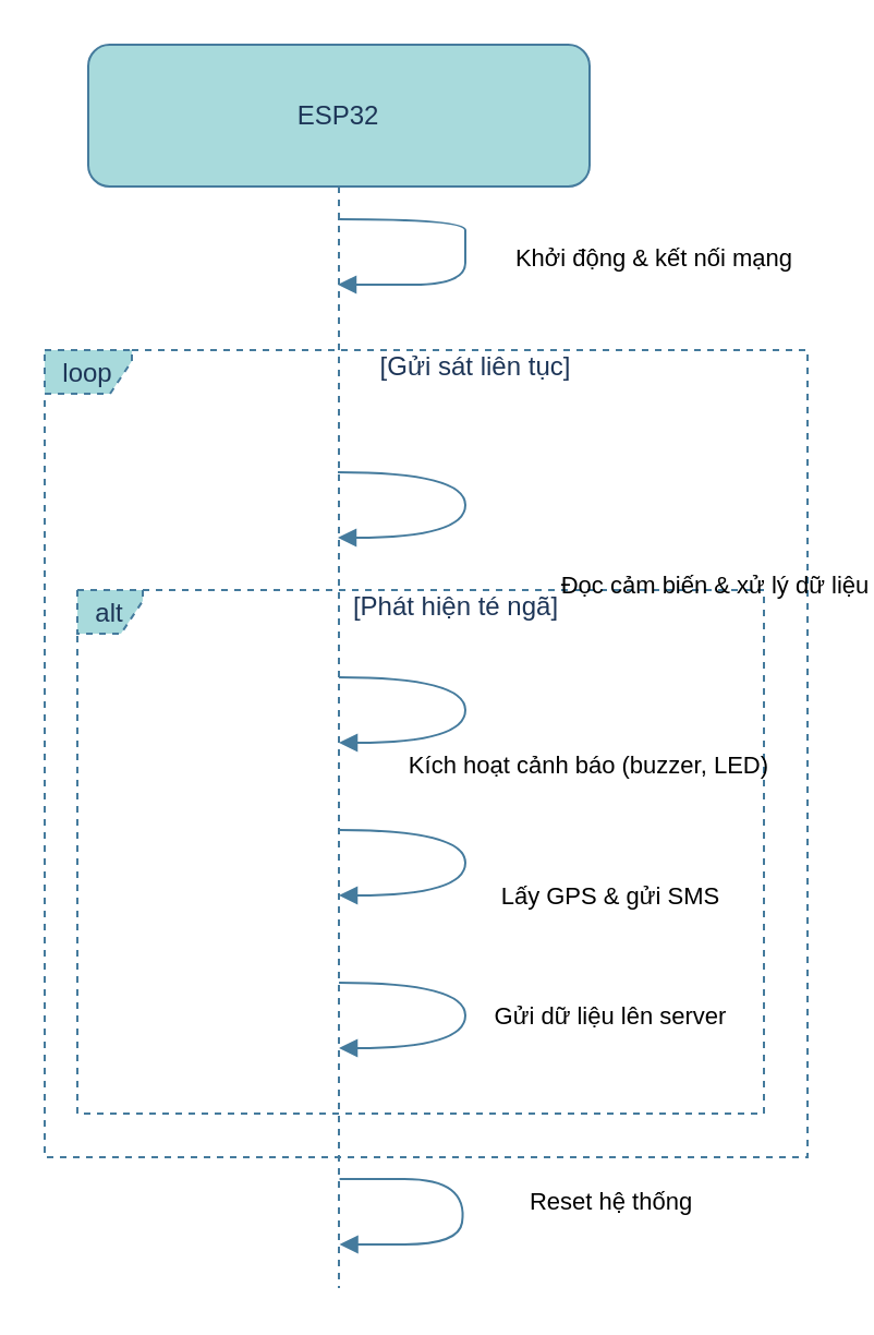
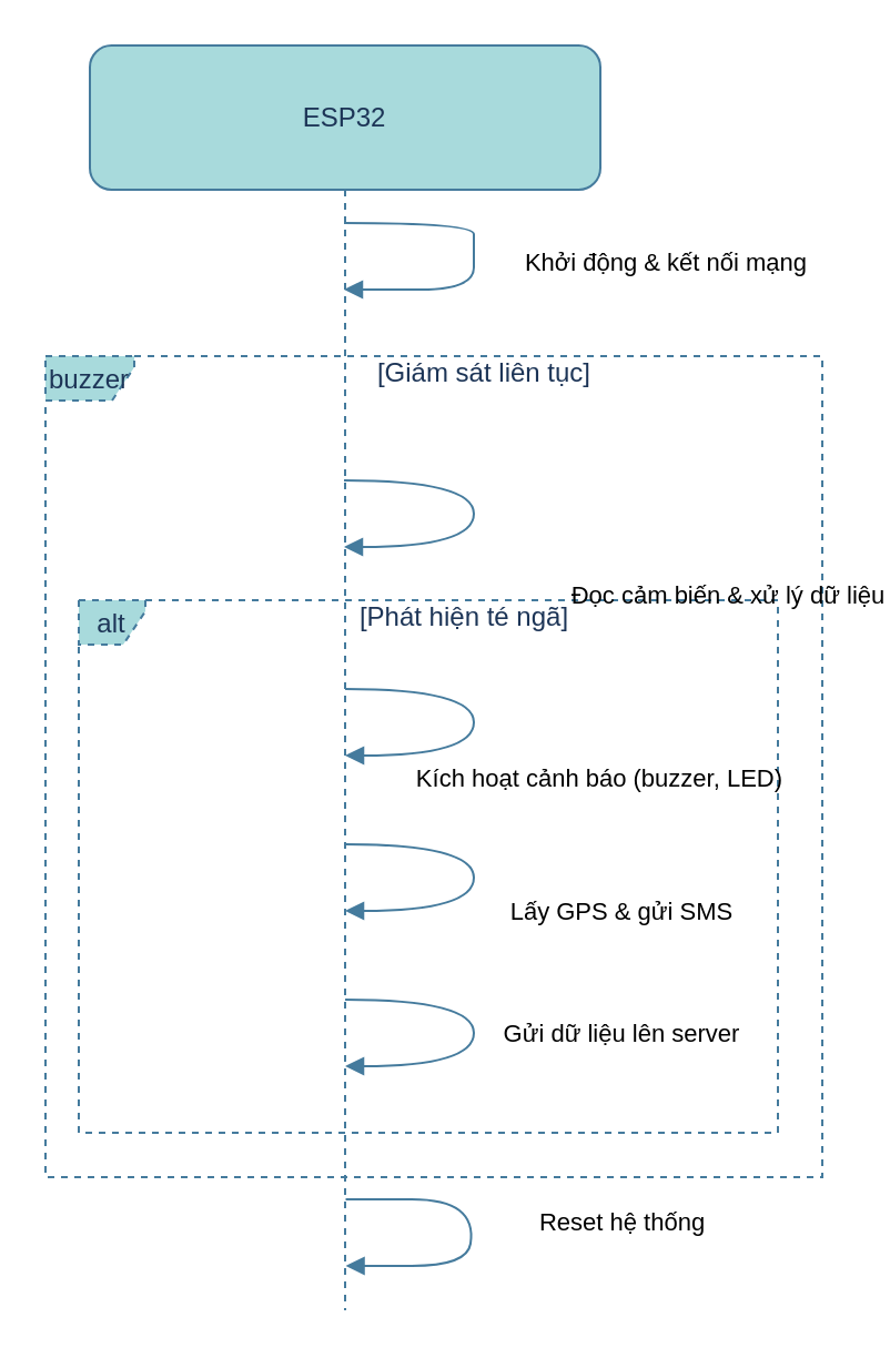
- <mxCell id="6" value="[Gửi sát liên tục]" style="text;strokeColor=none;fillColor=none;align=center;verticalAlign=middle;whiteSpace=wrap;labelBackgroundColor=none;rounded=1;fontColor=#1D3557;" parent="5" vertex="1"><mxGeometry x="45.752" width="304.248" height="16.742" as="geometry" /></mxCell>
+ <mxCell id="6" value="[Giám sát liên tục]" style="text;strokeColor=none;fillColor=none;align=center;verticalAlign=middle;whiteSpace=wrap;labelBackgroundColor=none;rounded=1;fontColor=#1D3557;" parent="5" vertex="1"><mxGeometry x="45.752" width="304.248" height="16.742" as="geometry" /></mxCell>
- <mxCell id="5" value="loop" style="shape=umlFrame;dashed=1;pointerEvents=0;dropTarget=0;height=20;width=40;labelBackgroundColor=none;rounded=1;fillColor=#A8DADC;strokeColor=#457B9D;fontColor=#1D3557;" parent="1" vertex="1"><mxGeometry x="20" y="160" width="350" height="370" as="geometry" /></mxCell>
+ <mxCell id="5" value="buzzer" style="shape=umlFrame;dashed=1;pointerEvents=0;dropTarget=0;height=20;width=40;labelBackgroundColor=none;rounded=1;fillColor=#A8DADC;strokeColor=#457B9D;fontColor=#1D3557;" parent="1" vertex="1"><mxGeometry x="20" y="160" width="350" height="370" as="geometry" /></mxCell>
